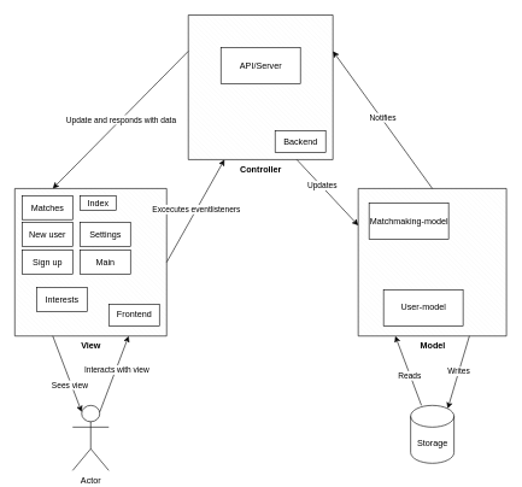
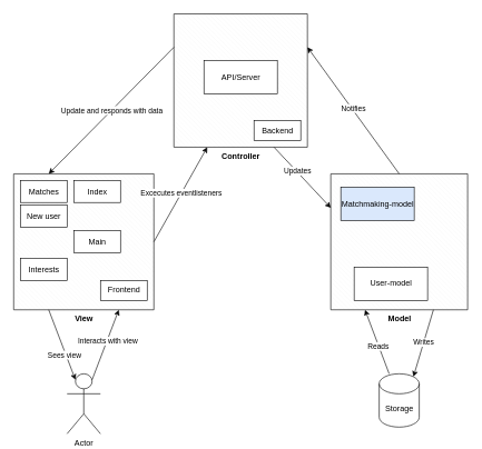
- <mxCell id="19" value="API/Server" style="html=1;" parent="1" vertex="1"><mxGeometry x="305" y="65" width="110" height="50" as="geometry" /></mxCell>
+ <mxCell id="19" value="API/Server" style="html=1;" parent="1" vertex="1"><mxGeometry x="305" y="90" width="110" height="50" as="geometry" /></mxCell>
- <mxCell id="21" value="Index" style="html=1;" parent="1" vertex="1"><mxGeometry x="110" y="270" width="50" height="20" as="geometry" /></mxCell>
+ <mxCell id="21" value="Index" style="html=1;" parent="1" vertex="1"><mxGeometry x="110" y="270" width="70" height="33" as="geometry" /></mxCell>
- <mxCell id="17" value="Matchmaking-model" style="html=1;" parent="1" vertex="1"><mxGeometry x="510" y="280" width="110" height="50" as="geometry" /></mxCell>
+ <mxCell id="17" value="Matchmaking-model" style="html=1;fillColor=#dae8fc;" parent="1" vertex="1"><mxGeometry x="510" y="280" width="110" height="50" as="geometry" /></mxCell>
- <mxCell id="23" value="Settings" style="html=1;" parent="1" vertex="1"><mxGeometry x="110" y="307" width="70" height="33" as="geometry" /></mxCell>
- <mxCell id="24" value="Sign up" style="html=1;" parent="1" vertex="1"><mxGeometry x="30" y="345.5" width="70" height="33" as="geometry" /></mxCell>
- <mxCell id="26" value="Interests" style="html=1;" parent="1" vertex="1"><mxGeometry x="50" y="397" width="70" height="33" as="geometry" /></mxCell>
+ <mxCell id="26" value="Interests" style="html=1;" parent="1" vertex="1"><mxGeometry x="30" y="387" width="70" height="33" as="geometry" /></mxCell>
